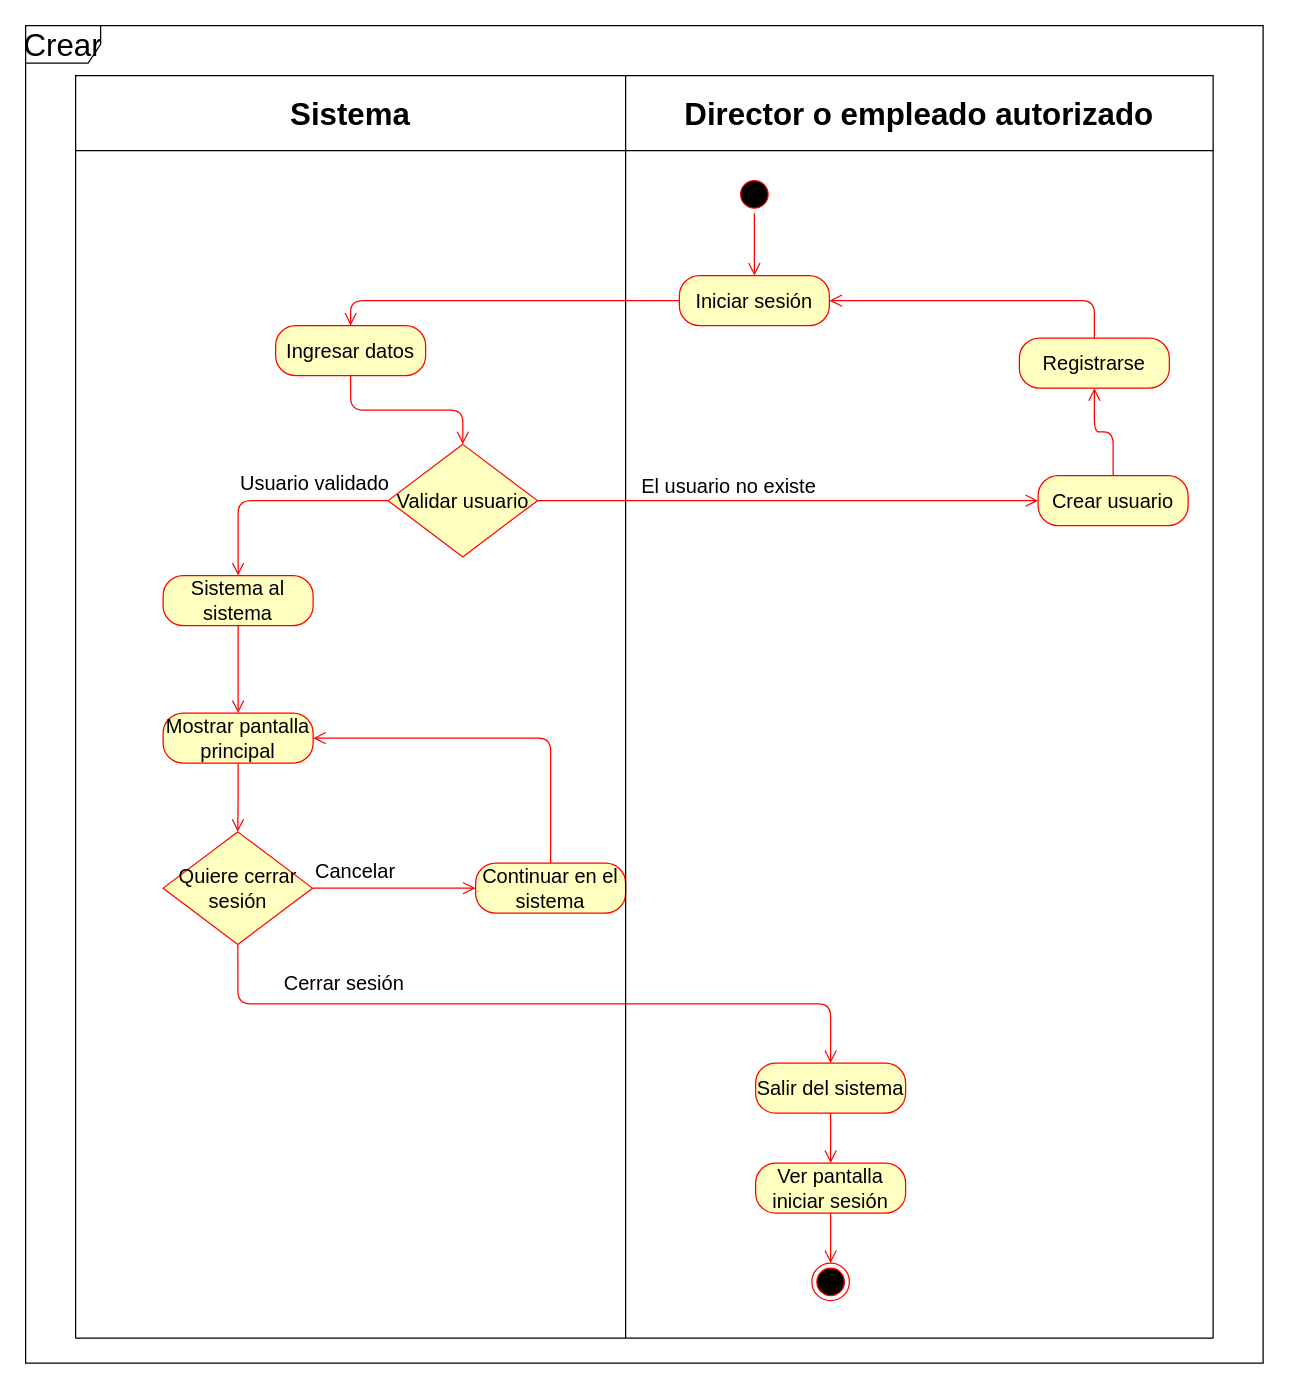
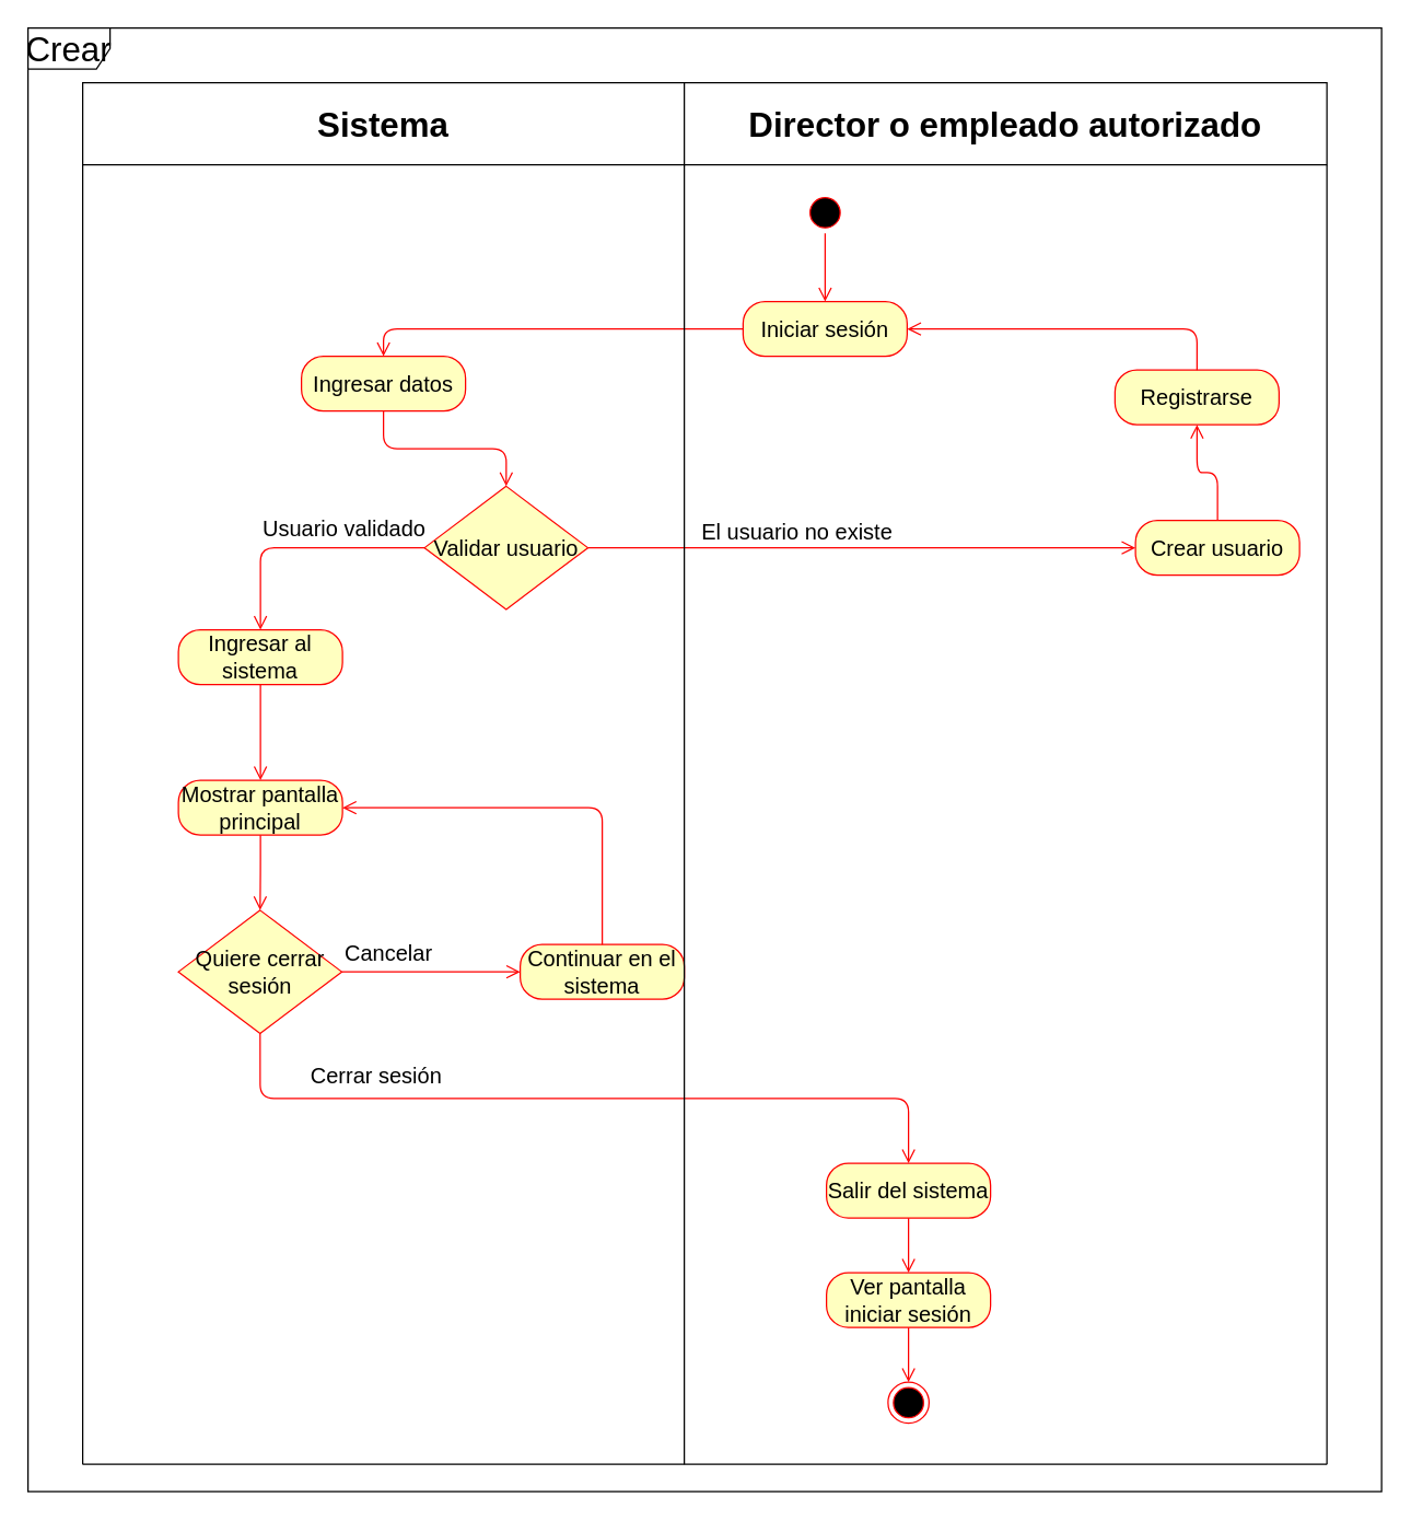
- <mxCell id="33" value="Sistema al sistema" style="rounded=1;whiteSpace=wrap;html=1;arcSize=40;fontColor=#000000;fillColor=#ffffc0;strokeColor=#ff0000;fontSize=16;" parent="1" vertex="1"><mxGeometry x="130" y="460" width="120" height="40" as="geometry" /></mxCell>
+ <mxCell id="33" value="Ingresar al sistema" style="rounded=1;whiteSpace=wrap;html=1;arcSize=40;fontColor=#000000;fillColor=#ffffc0;strokeColor=#ff0000;fontSize=16;" parent="1" vertex="1"><mxGeometry x="130" y="460" width="120" height="40" as="geometry" /></mxCell>
